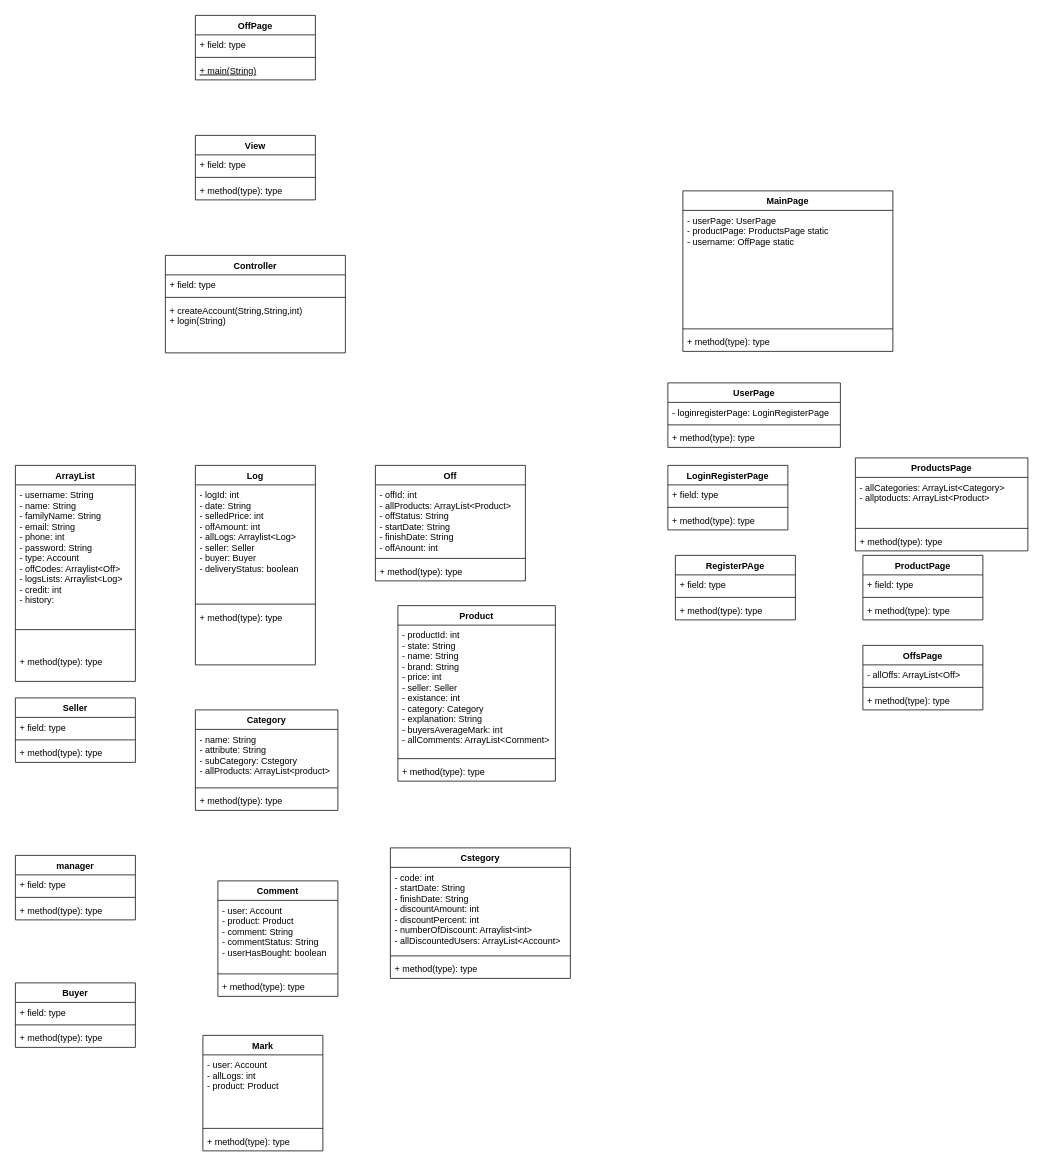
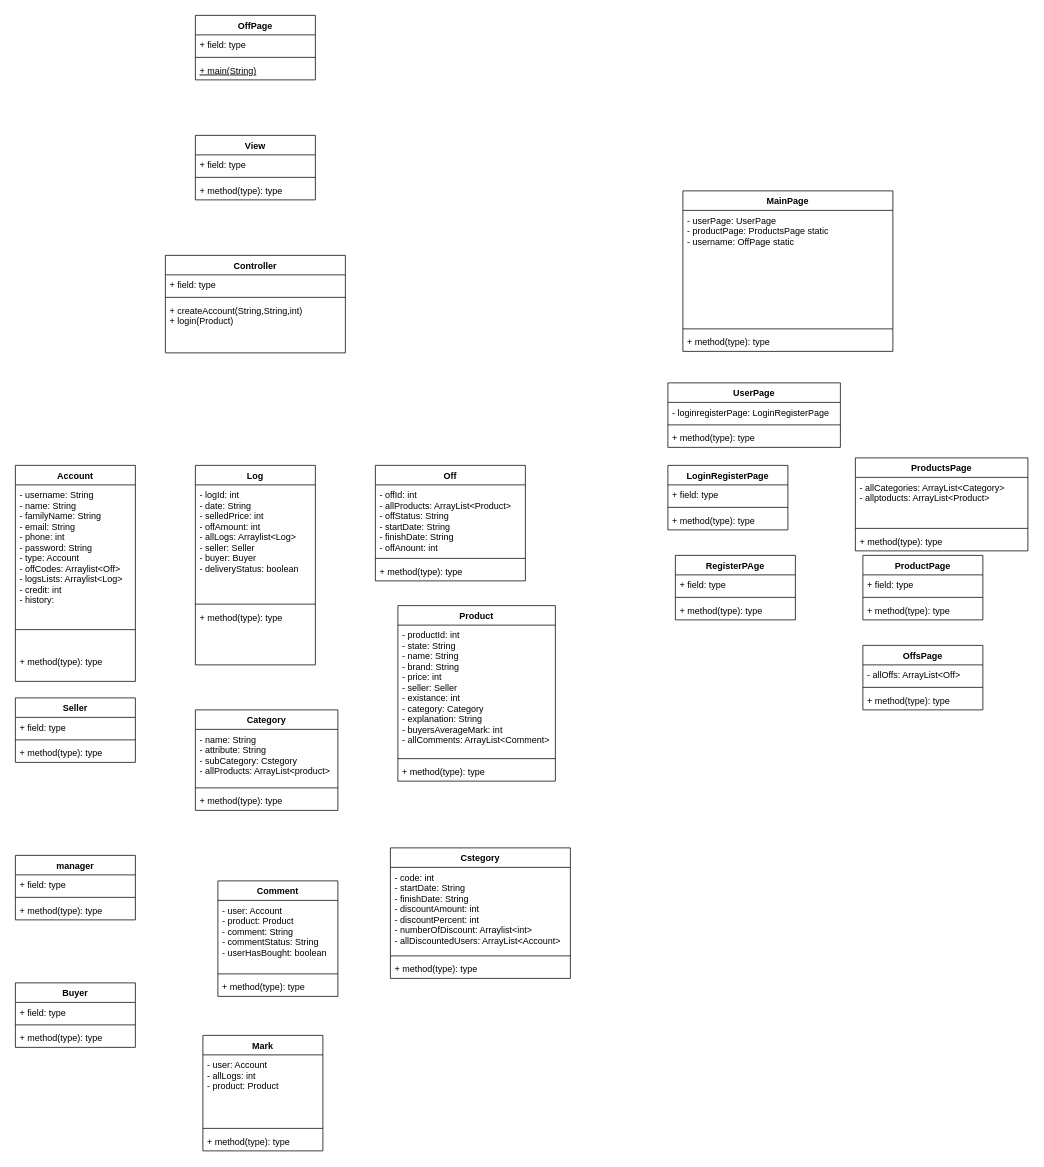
- <mxCell id="29" value="+ createAccount(String,String,int)&#10;+ login(String)" style="text;strokeColor=none;fillColor=none;align=left;verticalAlign=top;spacingLeft=4;spacingRight=4;overflow=hidden;rotatable=0;points=[[0,0.5],[1,0.5]];portConstraint=eastwest;" vertex="1" parent="26"><mxGeometry y="60" width="240" height="70" as="geometry" /></mxCell>
+ <mxCell id="29" value="+ createAccount(String,String,int)&#10;+ login(Product)" style="text;strokeColor=none;fillColor=none;align=left;verticalAlign=top;spacingLeft=4;spacingRight=4;overflow=hidden;rotatable=0;points=[[0,0.5],[1,0.5]];portConstraint=eastwest;" vertex="1" parent="26"><mxGeometry y="60" width="240" height="70" as="geometry" /></mxCell>
- <mxCell id="18" value="ArrayList" style="swimlane;fontStyle=1;align=center;verticalAlign=top;childLayout=stackLayout;horizontal=1;startSize=26;horizontalStack=0;resizeParent=1;resizeParentMax=0;resizeLast=0;collapsible=1;marginBottom=0;" vertex="1" parent="1"><mxGeometry x="20" y="620" width="160" height="288" as="geometry" /></mxCell>
+ <mxCell id="18" value="Account" style="swimlane;fontStyle=1;align=center;verticalAlign=top;childLayout=stackLayout;horizontal=1;startSize=26;horizontalStack=0;resizeParent=1;resizeParentMax=0;resizeLast=0;collapsible=1;marginBottom=0;" vertex="1" parent="1"><mxGeometry x="20" y="620" width="160" height="288" as="geometry" /></mxCell>
